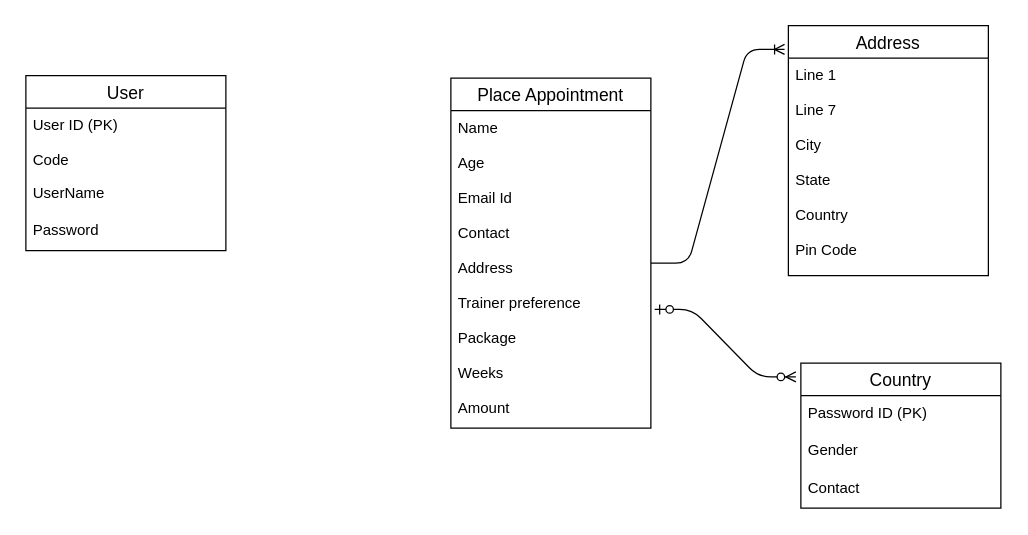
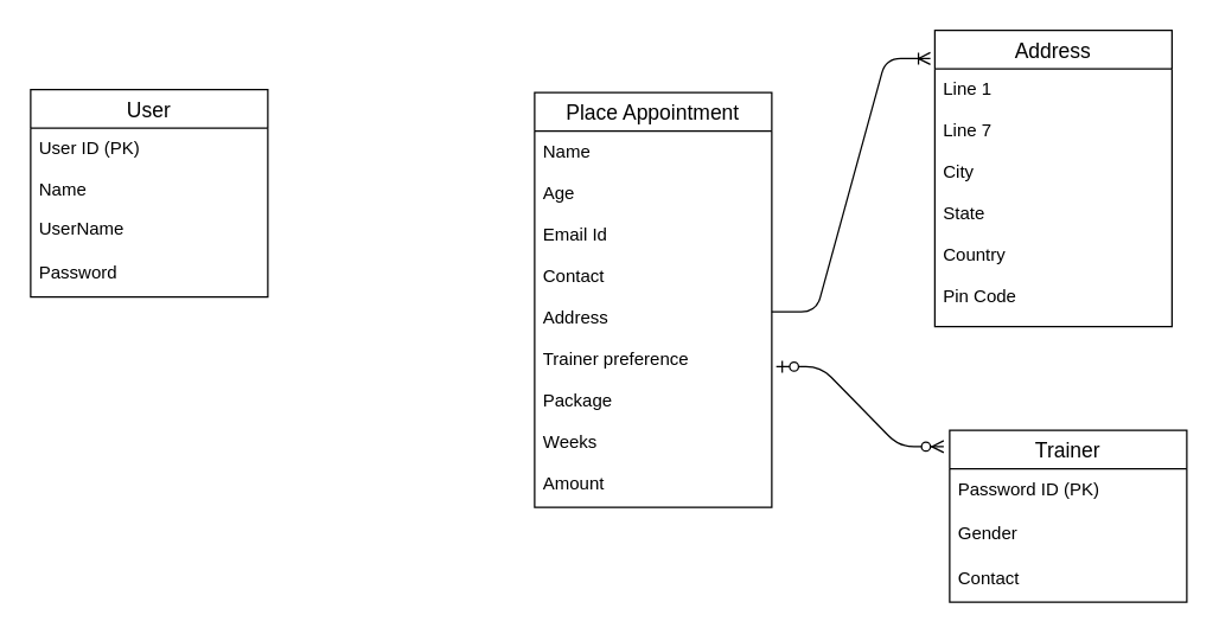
- <mxCell id="3" value="User ID (PK)&#10;&#10;Code" style="text;strokeColor=none;fillColor=none;spacingLeft=4;spacingRight=4;overflow=hidden;rotatable=0;points=[[0,0.5],[1,0.5]];portConstraint=eastwest;fontSize=12;" vertex="1" parent="2"><mxGeometry y="26" width="160" height="54" as="geometry" /></mxCell>
+ <mxCell id="3" value="User ID (PK)&#10;&#10;Name" style="text;strokeColor=none;fillColor=none;spacingLeft=4;spacingRight=4;overflow=hidden;rotatable=0;points=[[0,0.5],[1,0.5]];portConstraint=eastwest;fontSize=12;" vertex="1" parent="2"><mxGeometry y="26" width="160" height="54" as="geometry" /></mxCell>
- <mxCell id="8" value="Country" style="swimlane;fontStyle=0;childLayout=stackLayout;horizontal=1;startSize=26;horizontalStack=0;resizeParent=1;resizeParentMax=0;resizeLast=0;collapsible=1;marginBottom=0;align=center;fontSize=14;" vertex="1" parent="1"><mxGeometry x="640" y="290" width="160" height="116" as="geometry" /></mxCell>
+ <mxCell id="8" value="Trainer" style="swimlane;fontStyle=0;childLayout=stackLayout;horizontal=1;startSize=26;horizontalStack=0;resizeParent=1;resizeParentMax=0;resizeLast=0;collapsible=1;marginBottom=0;align=center;fontSize=14;" vertex="1" parent="1"><mxGeometry x="640" y="290" width="160" height="116" as="geometry" /></mxCell>
